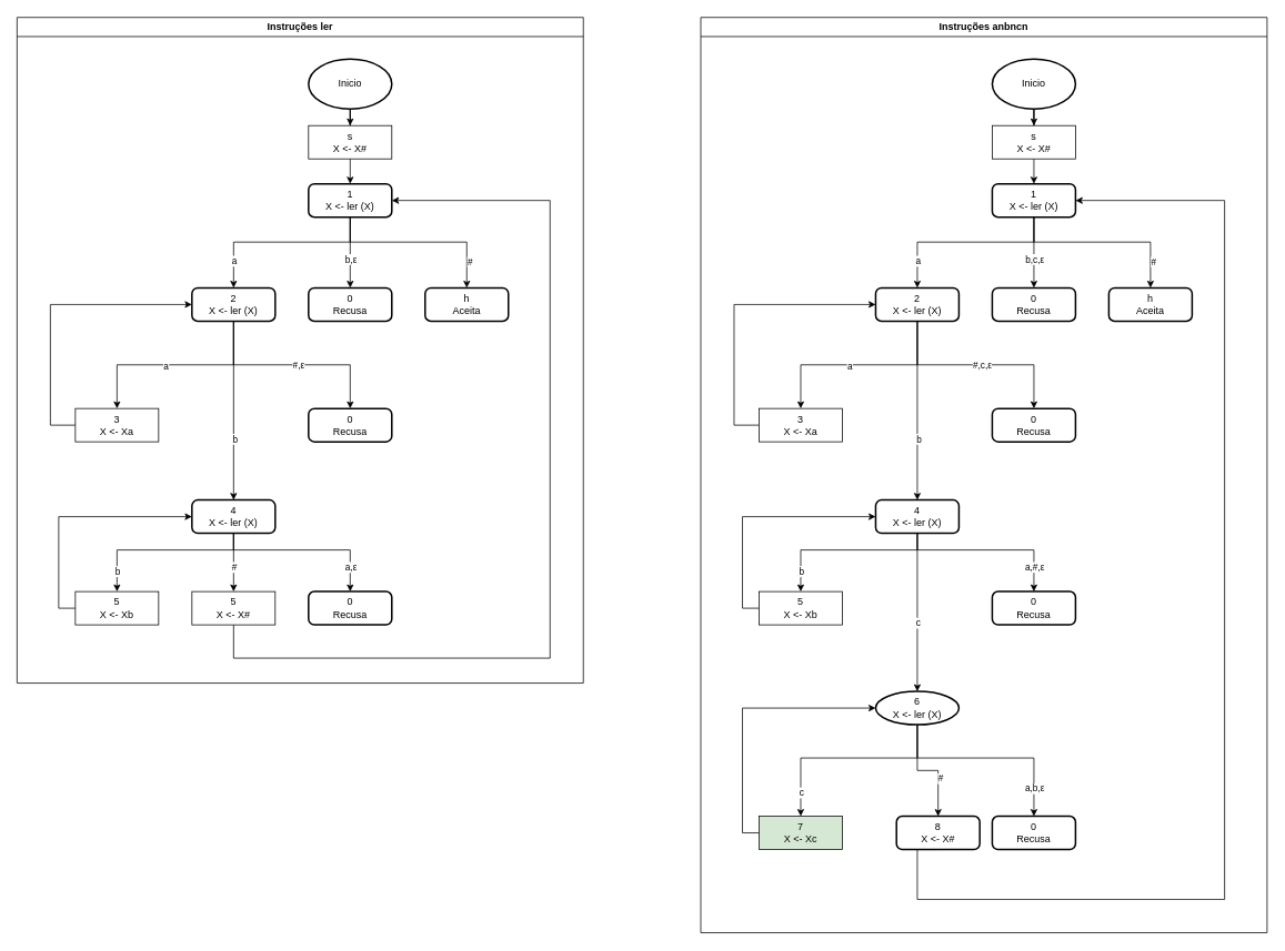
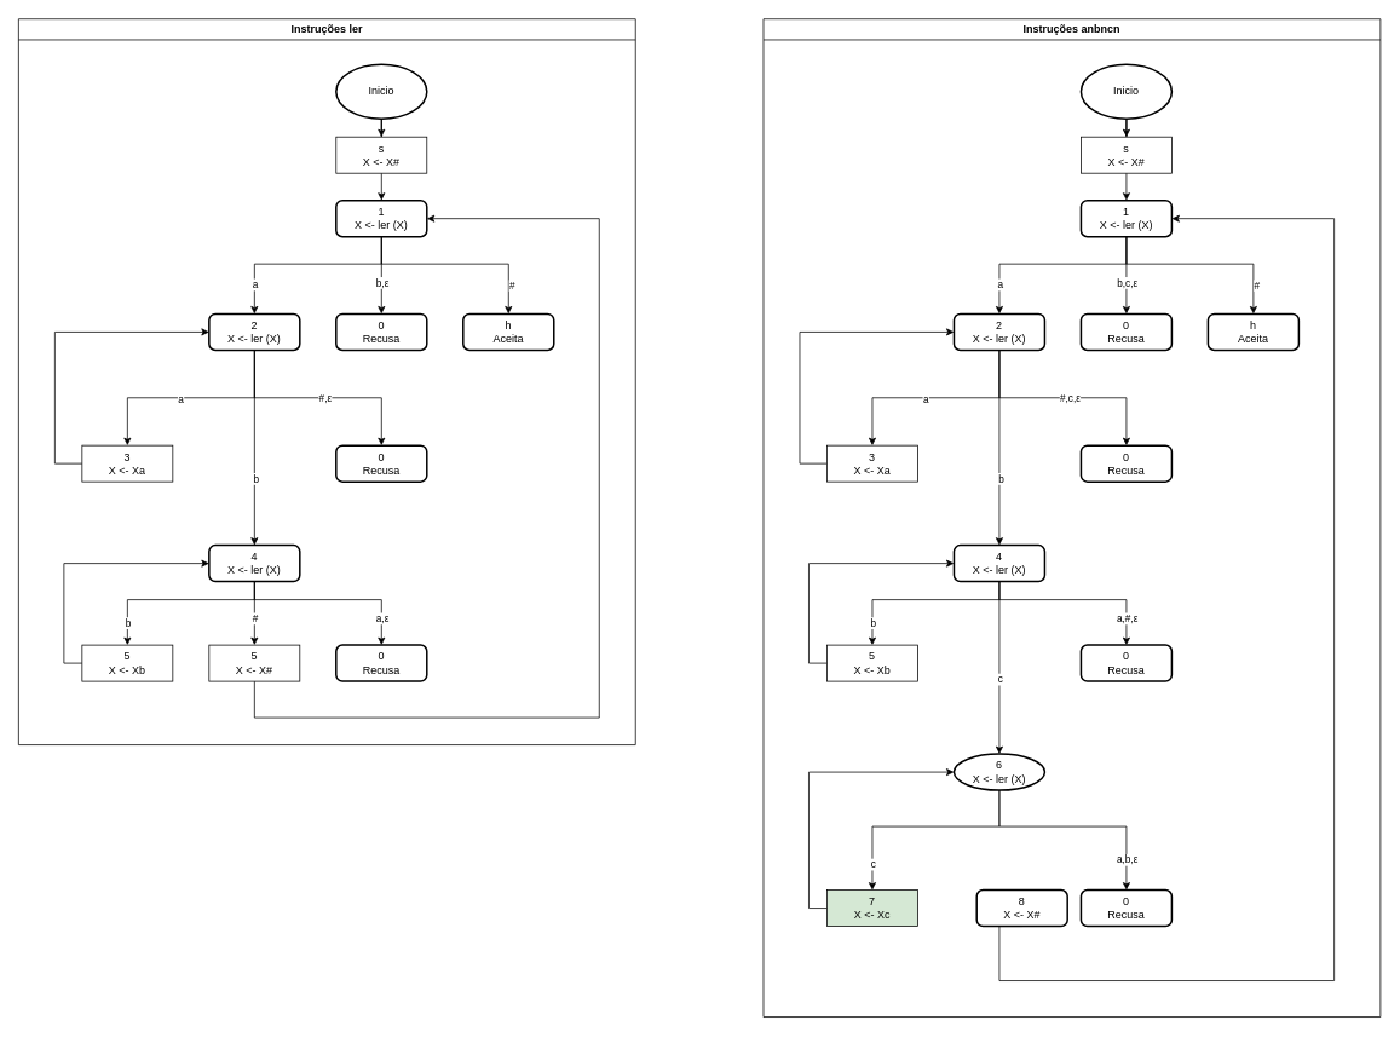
- <mxCell id="78" style="edgeStyle=orthogonalEdgeStyle;rounded=0;orthogonalLoop=1;jettySize=auto;html=1;entryX=0.5;entryY=0;entryDx=0;entryDy=0;" edge="1" parent="39" source="80" target="85"><mxGeometry relative="1" as="geometry" /></mxCell>
- <mxCell id="79" value="#" style="edgeLabel;html=1;align=center;verticalAlign=middle;resizable=0;points=[];" connectable="0" vertex="1" parent="78"><mxGeometry x="0.304" y="2" relative="1" as="geometry"><mxPoint y="1" as="offset" /></mxGeometry></mxCell>
